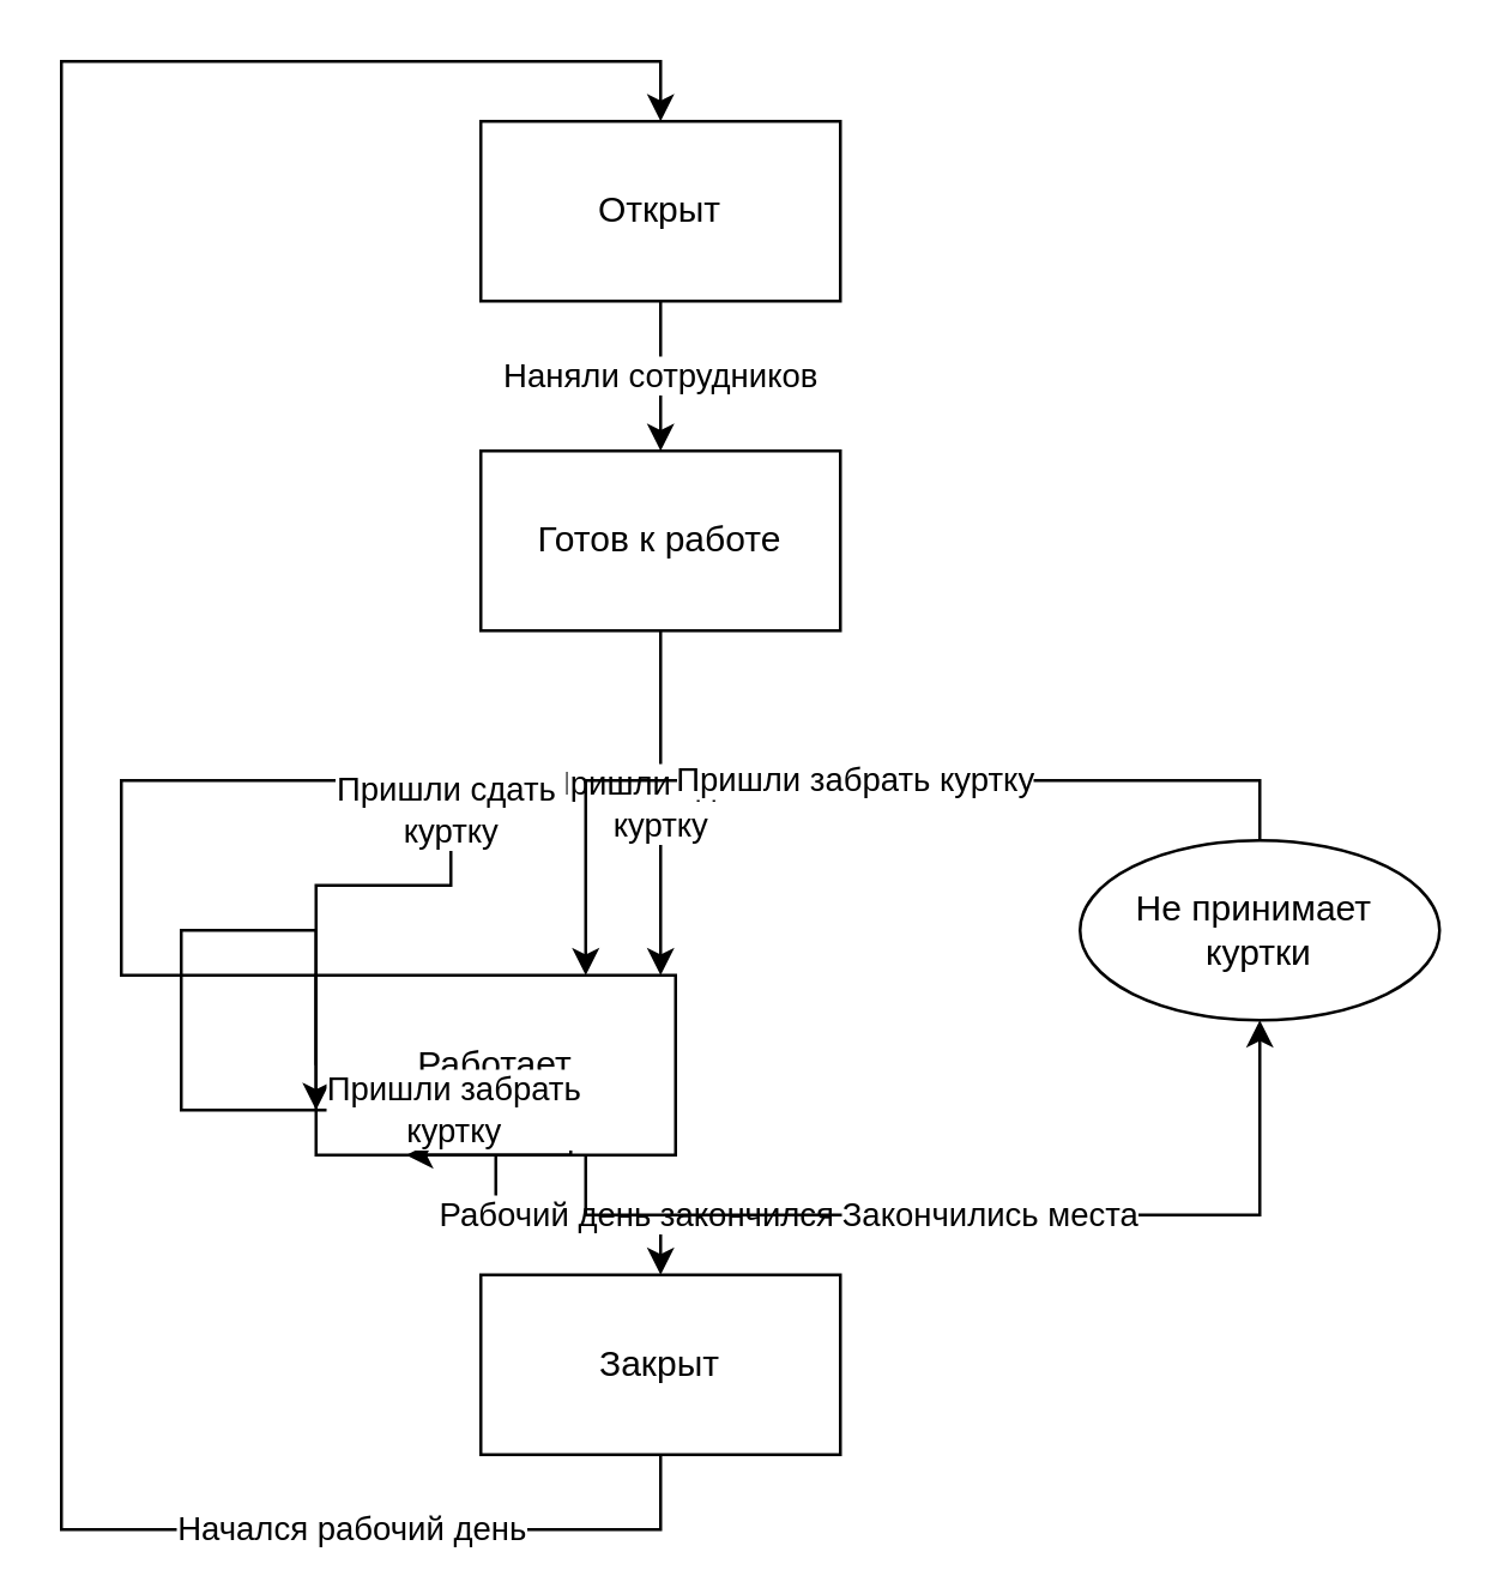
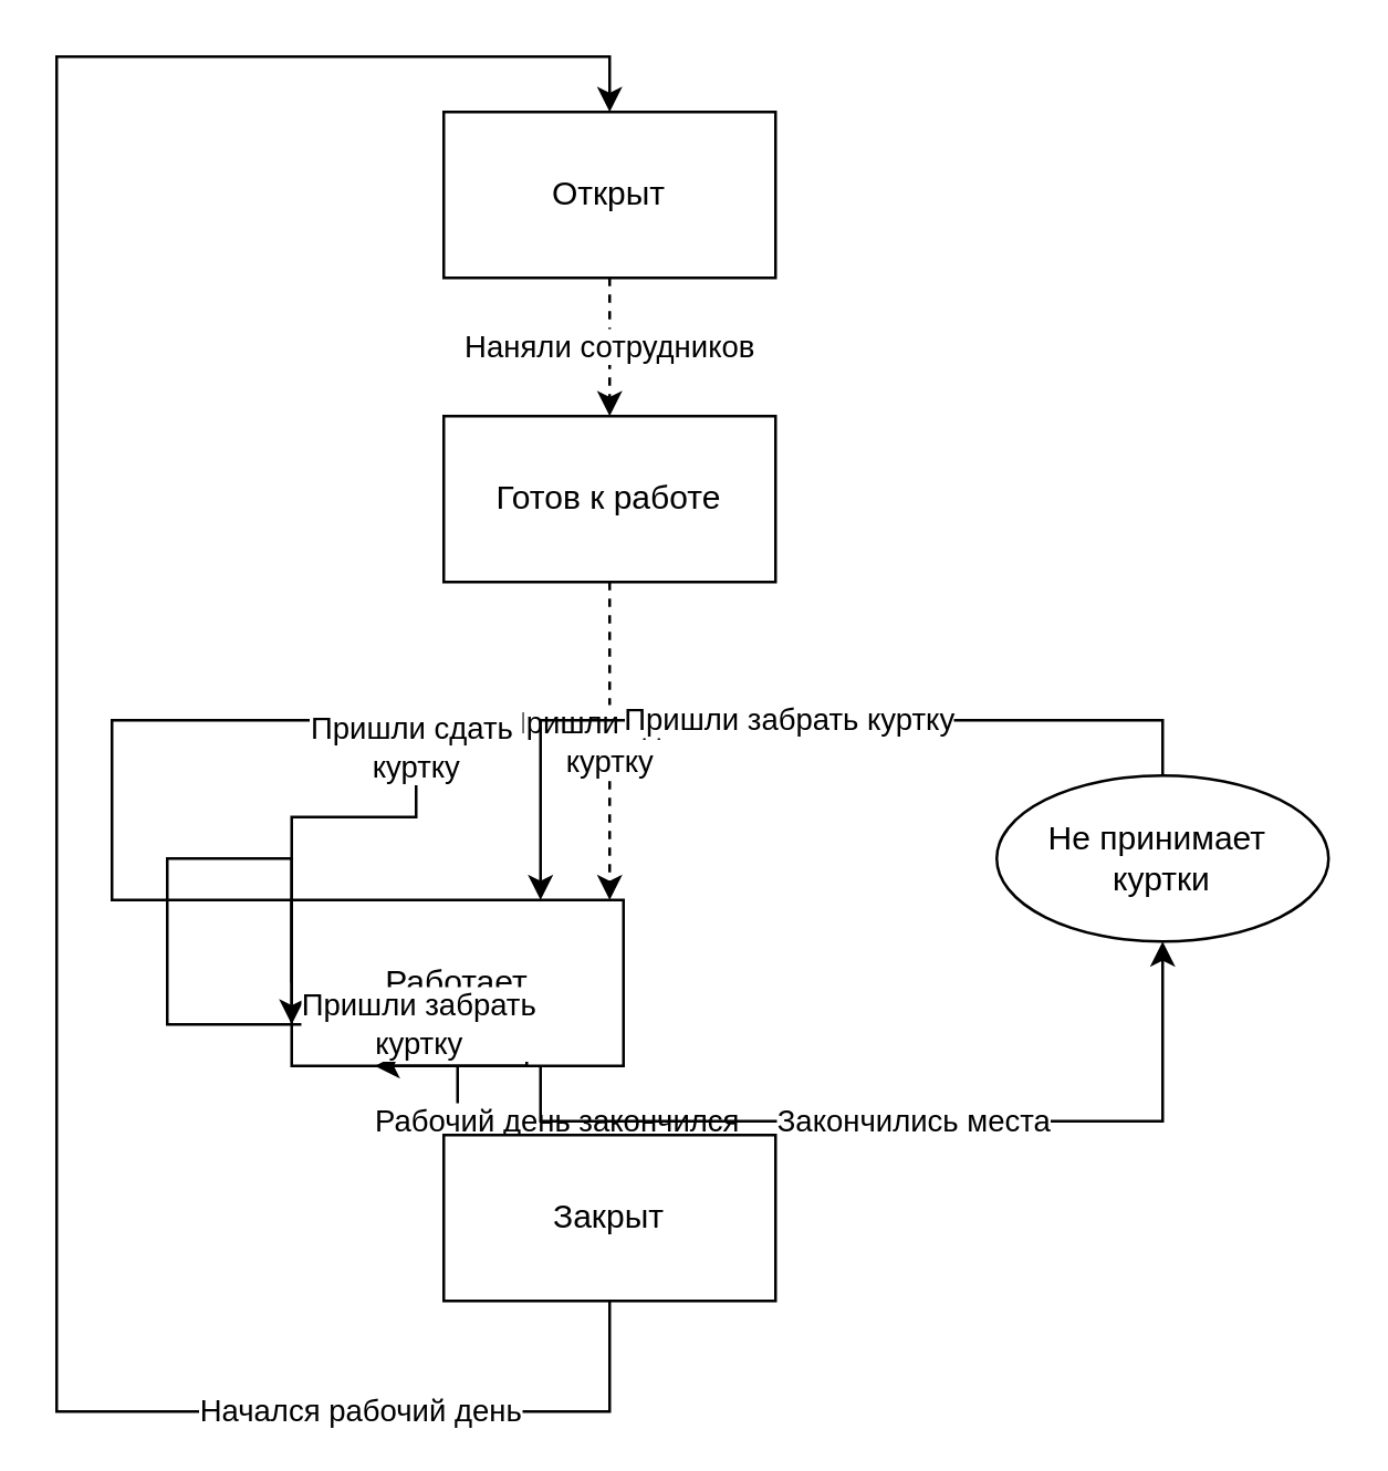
- <mxCell id="2" value="Наняли сотрудников" style="edgeStyle=orthogonalEdgeStyle;rounded=0;orthogonalLoop=1;jettySize=auto;html=1;exitX=0.5;exitY=1;exitDx=0;exitDy=0;entryX=0.5;entryY=0;entryDx=0;entryDy=0;" edge="1" parent="1" source="3" target="5"><mxGeometry relative="1" as="geometry" /></mxCell>
+ <mxCell id="2" value="Наняли сотрудников" style="edgeStyle=orthogonalEdgeStyle;rounded=0;orthogonalLoop=1;jettySize=auto;html=1;exitX=0.5;exitY=1;exitDx=0;exitDy=0;entryX=0.5;entryY=0;entryDx=0;entryDy=0;dashed=1;" edge="1" parent="1" source="3" target="5"><mxGeometry relative="1" as="geometry" /></mxCell>
- <mxCell id="4" value="Пришли сдать&amp;nbsp;&lt;br&gt;куртку" style="edgeStyle=orthogonalEdgeStyle;rounded=0;orthogonalLoop=1;jettySize=auto;html=1;" edge="1" parent="1" source="5" target="8"><mxGeometry relative="1" as="geometry"><Array as="points"><mxPoint x="220" y="200" /><mxPoint x="220" y="200" /></Array></mxGeometry></mxCell>
+ <mxCell id="4" value="Пришли сдать&amp;nbsp;&lt;br&gt;куртку" style="edgeStyle=orthogonalEdgeStyle;rounded=0;orthogonalLoop=1;jettySize=auto;html=1;dashed=1;" edge="1" parent="1" source="5" target="8"><mxGeometry relative="1" as="geometry"><Array as="points"><mxPoint x="220" y="200" /><mxPoint x="220" y="200" /></Array></mxGeometry></mxCell>
- <mxCell id="12" value="Закрыт" style="rounded=0;whiteSpace=wrap;html=1;" vertex="1" parent="1"><mxGeometry x="160" y="425" width="120" height="60" as="geometry" /></mxCell>
+ <mxCell id="12" value="Закрыт" style="rounded=0;whiteSpace=wrap;html=1;" vertex="1" parent="1"><mxGeometry x="160" y="410" width="120" height="60" as="geometry" /></mxCell>
